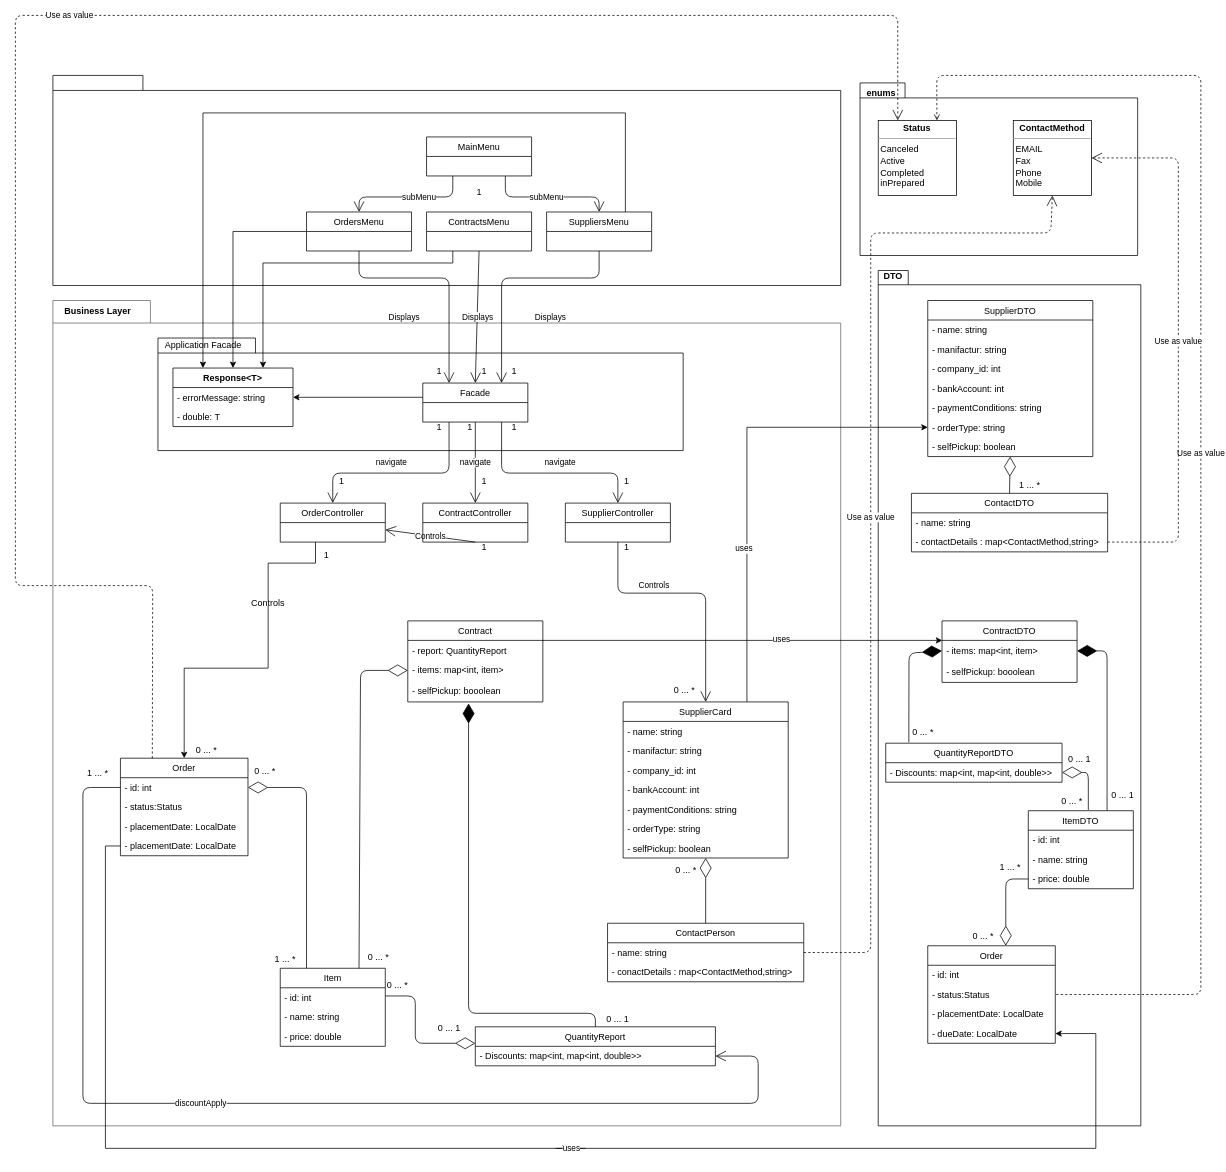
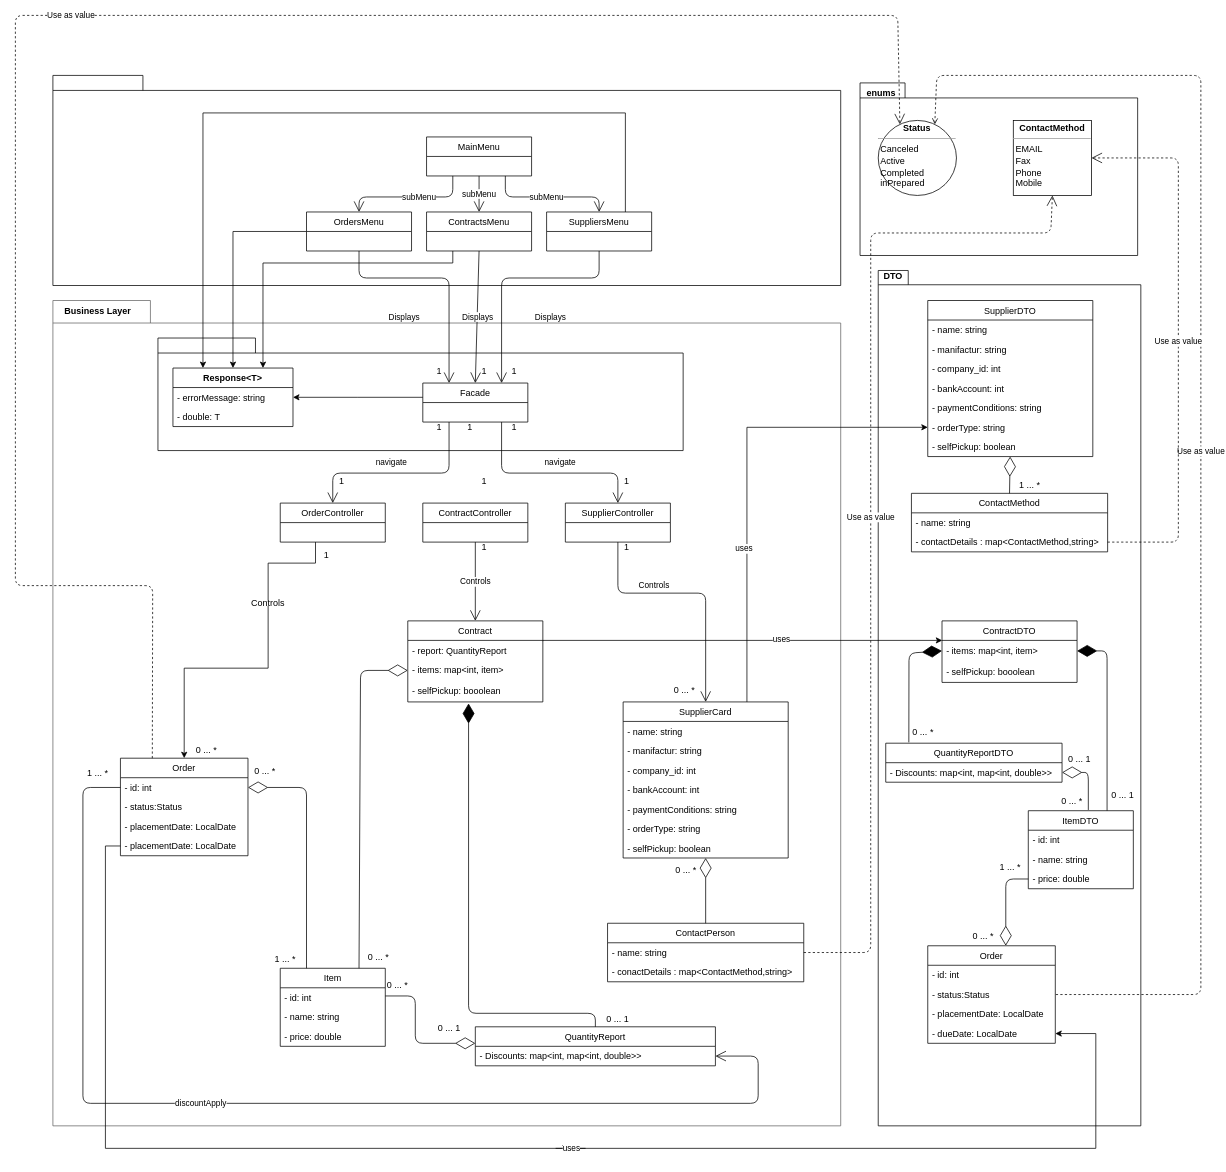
- <mxCell id="145" value="&lt;p style=&quot;margin: 0px ; margin-top: 4px ; text-align: center&quot;&gt;&lt;b&gt;Status&lt;/b&gt;&lt;/p&gt;&lt;hr size=&quot;1&quot;&gt;&lt;div style=&quot;height: 2px&quot;&gt;&amp;nbsp;Canceled&lt;/div&gt;&lt;div style=&quot;height: 2px&quot;&gt;&lt;br&gt;&lt;/div&gt;&lt;div style=&quot;height: 2px&quot;&gt;&lt;br&gt;&lt;/div&gt;&lt;div style=&quot;height: 2px&quot;&gt;&lt;br&gt;&lt;/div&gt;&lt;div style=&quot;height: 2px&quot;&gt;&lt;br&gt;&lt;/div&gt;&lt;div style=&quot;height: 2px&quot;&gt;&lt;br&gt;&lt;/div&gt;&lt;div style=&quot;height: 2px&quot;&gt;&lt;br&gt;&lt;/div&gt;&lt;div style=&quot;height: 2px&quot;&gt;&lt;br&gt;&lt;/div&gt;&lt;div style=&quot;height: 2px&quot;&gt;&amp;nbsp;Active&lt;/div&gt;&lt;div style=&quot;height: 2px&quot;&gt;&lt;br&gt;&lt;/div&gt;&lt;div style=&quot;height: 2px&quot;&gt;&lt;br&gt;&lt;/div&gt;&lt;div style=&quot;height: 2px&quot;&gt;&lt;br&gt;&lt;/div&gt;&lt;div style=&quot;height: 2px&quot;&gt;&lt;br&gt;&lt;/div&gt;&lt;div style=&quot;height: 2px&quot;&gt;&lt;br&gt;&lt;/div&gt;&lt;div style=&quot;height: 2px&quot;&gt;&lt;br&gt;&lt;/div&gt;&lt;div style=&quot;height: 2px&quot;&gt;&lt;br&gt;&lt;/div&gt;&lt;div style=&quot;height: 2px&quot;&gt;&amp;nbsp;Completed&lt;/div&gt;&lt;div style=&quot;height: 2px&quot;&gt;&lt;br&gt;&lt;/div&gt;&lt;div style=&quot;height: 2px&quot;&gt;&lt;br&gt;&lt;/div&gt;&lt;div style=&quot;height: 2px&quot;&gt;&lt;br&gt;&lt;/div&gt;&lt;div style=&quot;height: 2px&quot;&gt;&lt;br&gt;&lt;/div&gt;&lt;div style=&quot;height: 2px&quot;&gt;&lt;br&gt;&lt;/div&gt;&lt;div style=&quot;height: 2px&quot;&gt;&lt;br&gt;&lt;/div&gt;&lt;div style=&quot;height: 2px&quot;&gt;&amp;nbsp;inPrepared&lt;/div&gt;" style="verticalAlign=top;align=left;overflow=fill;fontSize=12;fontFamily=Helvetica;html=1;fillColor=none;" parent="141" vertex="1"><mxGeometry x="35.75" y="50" width="104.25" height="100" as="geometry" /></mxCell>
+ <mxCell id="145" value="&lt;p style=&quot;margin: 0px ; margin-top: 4px ; text-align: center&quot;&gt;&lt;b&gt;Status&lt;/b&gt;&lt;/p&gt;&lt;hr size=&quot;1&quot;&gt;&lt;div style=&quot;height: 2px&quot;&gt;&amp;nbsp;Canceled&lt;/div&gt;&lt;div style=&quot;height: 2px&quot;&gt;&lt;br&gt;&lt;/div&gt;&lt;div style=&quot;height: 2px&quot;&gt;&lt;br&gt;&lt;/div&gt;&lt;div style=&quot;height: 2px&quot;&gt;&lt;br&gt;&lt;/div&gt;&lt;div style=&quot;height: 2px&quot;&gt;&lt;br&gt;&lt;/div&gt;&lt;div style=&quot;height: 2px&quot;&gt;&lt;br&gt;&lt;/div&gt;&lt;div style=&quot;height: 2px&quot;&gt;&lt;br&gt;&lt;/div&gt;&lt;div style=&quot;height: 2px&quot;&gt;&lt;br&gt;&lt;/div&gt;&lt;div style=&quot;height: 2px&quot;&gt;&amp;nbsp;Active&lt;/div&gt;&lt;div style=&quot;height: 2px&quot;&gt;&lt;br&gt;&lt;/div&gt;&lt;div style=&quot;height: 2px&quot;&gt;&lt;br&gt;&lt;/div&gt;&lt;div style=&quot;height: 2px&quot;&gt;&lt;br&gt;&lt;/div&gt;&lt;div style=&quot;height: 2px&quot;&gt;&lt;br&gt;&lt;/div&gt;&lt;div style=&quot;height: 2px&quot;&gt;&lt;br&gt;&lt;/div&gt;&lt;div style=&quot;height: 2px&quot;&gt;&lt;br&gt;&lt;/div&gt;&lt;div style=&quot;height: 2px&quot;&gt;&lt;br&gt;&lt;/div&gt;&lt;div style=&quot;height: 2px&quot;&gt;&amp;nbsp;Completed&lt;/div&gt;&lt;div style=&quot;height: 2px&quot;&gt;&lt;br&gt;&lt;/div&gt;&lt;div style=&quot;height: 2px&quot;&gt;&lt;br&gt;&lt;/div&gt;&lt;div style=&quot;height: 2px&quot;&gt;&lt;br&gt;&lt;/div&gt;&lt;div style=&quot;height: 2px&quot;&gt;&lt;br&gt;&lt;/div&gt;&lt;div style=&quot;height: 2px&quot;&gt;&lt;br&gt;&lt;/div&gt;&lt;div style=&quot;height: 2px&quot;&gt;&lt;br&gt;&lt;/div&gt;&lt;div style=&quot;height: 2px&quot;&gt;&amp;nbsp;inPrepared&lt;/div&gt;" style="ellipse;verticalAlign=top;align=left;overflow=fill;fontSize=12;fontFamily=Helvetica;html=1;fillColor=none;" parent="141" vertex="1"><mxGeometry x="35.75" y="50" width="104.25" height="100" as="geometry" /></mxCell>
+ <mxCell id="41" value="subMenu" style="endArrow=open;endSize=12;html=1;exitX=0.5;exitY=1;exitDx=0;exitDy=0;entryX=0.5;entryY=0;entryDx=0;entryDy=0;" parent="34" source="35" target="37" edge="1"><mxGeometry width="160" relative="1" as="geometry"><mxPoint x="90" y="80" as="sourcePoint" /><mxPoint x="250" y="80" as="targetPoint" /></mxGeometry></mxCell>
- <mxCell id="7" value="Application Facade" style="text;html=1;align=center;verticalAlign=middle;resizable=0;points=[];autosize=1;" parent="6" vertex="1"><mxGeometry width="120" height="20" as="geometry" /></mxCell>
- <mxCell id="48" value="navigate" style="endArrow=open;endSize=12;html=1;exitX=0.5;exitY=1;exitDx=0;exitDy=0;entryX=0.5;entryY=0;entryDx=0;entryDy=0;" parent="1" source="47" target="45" edge="1"><mxGeometry x="-567" y="-940" width="160" as="geometry"><mxPoint x="183" y="414" as="sourcePoint" /><mxPoint x="343" y="414" as="targetPoint" /></mxGeometry></mxCell>
- <mxCell id="107" value="ContactDTO" style="swimlane;fontStyle=0;childLayout=stackLayout;horizontal=1;startSize=26;fillColor=none;horizontalStack=0;resizeParent=1;resizeParentMax=0;resizeLast=0;collapsible=1;marginBottom=0;strokeColor=#000000;" parent="1" vertex="1"><mxGeometry x="1214.25" y="657" width="261.5" height="78" as="geometry" /></mxCell>
+ <mxCell id="107" value="ContactMethod" style="swimlane;fontStyle=0;childLayout=stackLayout;horizontal=1;startSize=26;fillColor=none;horizontalStack=0;resizeParent=1;resizeParentMax=0;resizeLast=0;collapsible=1;marginBottom=0;strokeColor=#000000;" parent="1" vertex="1"><mxGeometry x="1214.25" y="657" width="261.5" height="78" as="geometry" /></mxCell>
- <mxCell id="32" value="Controls" style="endArrow=open;endSize=12;html=1;exitX=0.5;exitY=1;exitDx=0;exitDy=0;" parent="1" source="45" target="43" edge="1"><mxGeometry x="-780" y="-1270" width="160" as="geometry"><mxPoint x="1173" y="670" as="sourcePoint" /><mxPoint x="633" y="1120" as="targetPoint" /><mxPoint as="offset" /></mxGeometry></mxCell>
+ <mxCell id="32" value="Controls" style="endArrow=open;endSize=12;html=1;exitX=0.5;exitY=1;exitDx=0;exitDy=0;entryX=0.5;entryY=0;entryDx=0;entryDy=0;" parent="1" source="45" target="76" edge="1"><mxGeometry x="-780" y="-1270" width="160" as="geometry"><mxPoint x="1173" y="670" as="sourcePoint" /><mxPoint x="633" y="1120" as="targetPoint" /><mxPoint as="offset" /></mxGeometry></mxCell>
